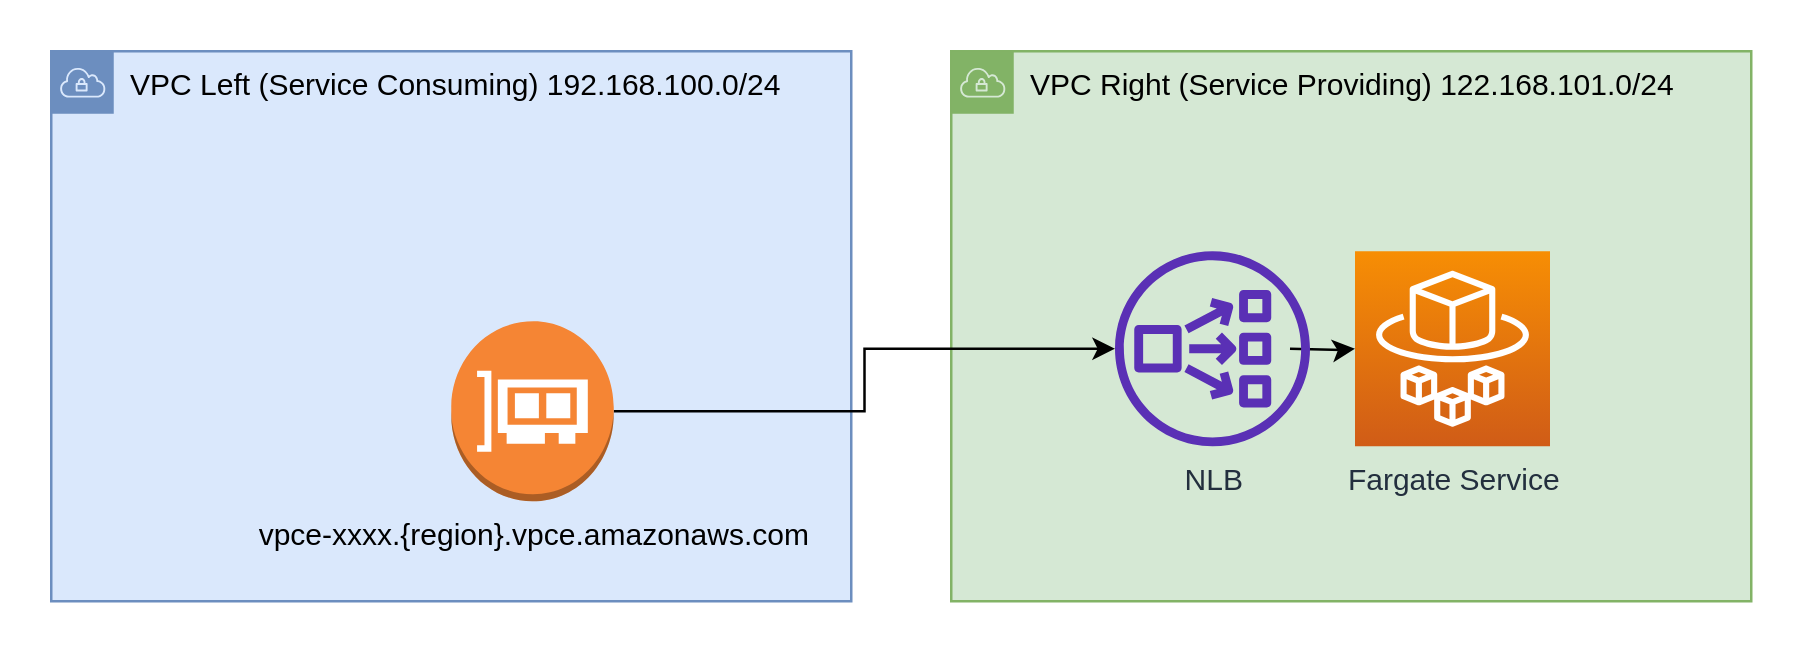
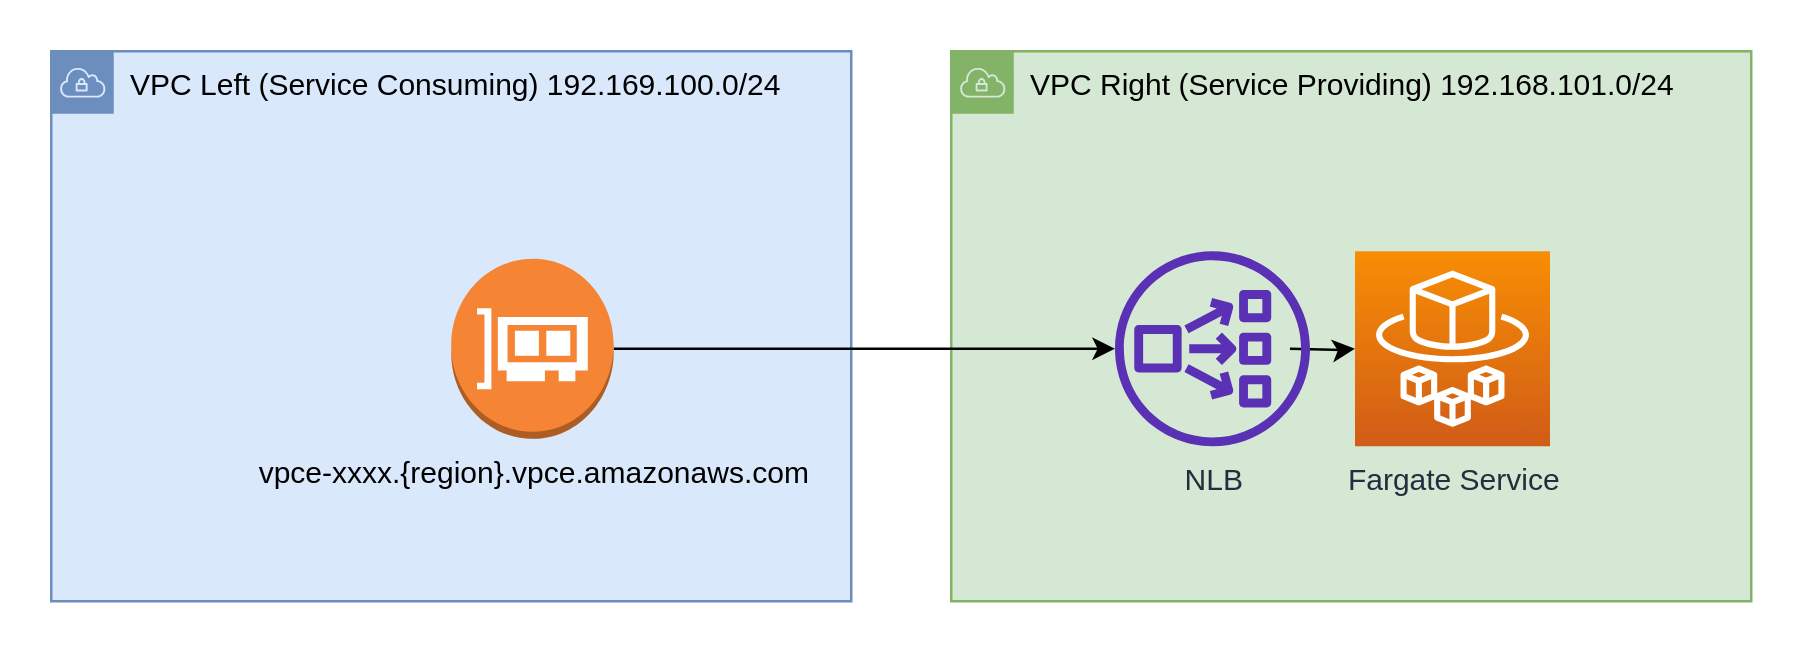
- <mxCell id="3" value="VPC Left (Service Consuming) 192.168.100.0/24" style="outlineConnect=0;html=1;whiteSpace=wrap;fontSize=12;fontStyle=0;shape=mxgraph.aws4.group;grIcon=mxgraph.aws4.group_vpc;strokeColor=#6c8ebf;fillColor=#dae8fc;verticalAlign=top;align=left;spacingLeft=30;dashed=0;" vertex="1" parent="1"><mxGeometry x="20" y="20" width="320" height="220" as="geometry" /></mxCell>
+ <mxCell id="3" value="VPC Left (Service Consuming) 192.169.100.0/24" style="outlineConnect=0;html=1;whiteSpace=wrap;fontSize=12;fontStyle=0;shape=mxgraph.aws4.group;grIcon=mxgraph.aws4.group_vpc;strokeColor=#6c8ebf;fillColor=#dae8fc;verticalAlign=top;align=left;spacingLeft=30;dashed=0;" vertex="1" parent="1"><mxGeometry x="20" y="20" width="320" height="220" as="geometry" /></mxCell>
- <mxCell id="2" value="VPC Right (Service Providing) 122.168.101.0/24" style="outlineConnect=0;html=1;whiteSpace=wrap;fontSize=12;fontStyle=0;shape=mxgraph.aws4.group;grIcon=mxgraph.aws4.group_vpc;strokeColor=#82b366;fillColor=#d5e8d4;verticalAlign=top;align=left;spacingLeft=30;dashed=0;" vertex="1" parent="1"><mxGeometry x="380" y="20" width="320" height="220" as="geometry" /></mxCell>
+ <mxCell id="2" value="VPC Right (Service Providing) 192.168.101.0/24" style="outlineConnect=0;html=1;whiteSpace=wrap;fontSize=12;fontStyle=0;shape=mxgraph.aws4.group;grIcon=mxgraph.aws4.group_vpc;strokeColor=#82b366;fillColor=#d5e8d4;verticalAlign=top;align=left;spacingLeft=30;dashed=0;" vertex="1" parent="1"><mxGeometry x="380" y="20" width="320" height="220" as="geometry" /></mxCell>
- <mxCell id="7" value="vpce-xxxx.{region}.vpce.amazonaws.com" style="outlineConnect=0;dashed=0;verticalLabelPosition=bottom;verticalAlign=top;align=center;html=1;shape=mxgraph.aws3.elastic_network_interface;fillColor=#F58534;gradientColor=none;" vertex="1" parent="1"><mxGeometry x="180" y="128" width="65" height="72" as="geometry" /></mxCell>
+ <mxCell id="7" value="vpce-xxxx.{region}.vpce.amazonaws.com" style="outlineConnect=0;dashed=0;verticalLabelPosition=bottom;verticalAlign=top;align=center;html=1;shape=mxgraph.aws3.elastic_network_interface;fillColor=#F58534;gradientColor=none;" vertex="1" parent="1"><mxGeometry x="180" y="103" width="65" height="72" as="geometry" /></mxCell>
